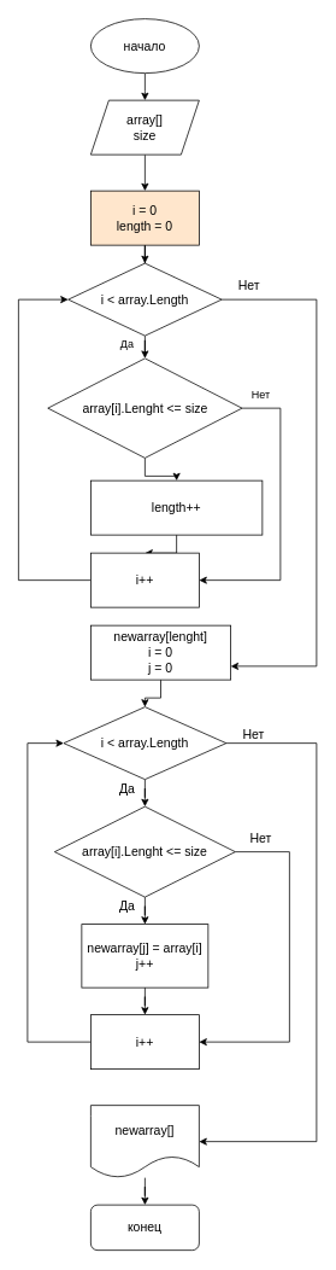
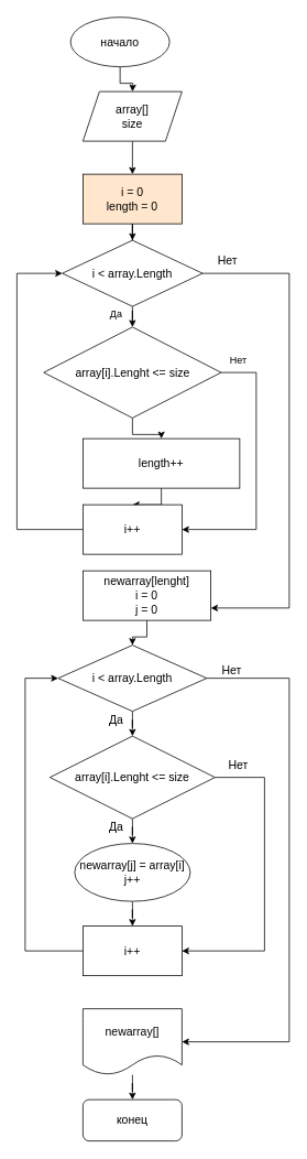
- <mxCell id="3" value="&lt;font style=&quot;vertical-align: inherit;&quot;&gt;&lt;font style=&quot;vertical-align: inherit; font-size: 14px;&quot;&gt;начало&lt;/font&gt;&lt;/font&gt;" style="ellipse;whiteSpace=wrap;html=1;" parent="1" vertex="1"><mxGeometry x="100" y="20" width="120" height="60" as="geometry" /></mxCell>
+ <mxCell id="3" value="&lt;font style=&quot;vertical-align: inherit;&quot;&gt;&lt;font style=&quot;vertical-align: inherit; font-size: 14px;&quot;&gt;начало&lt;/font&gt;&lt;/font&gt;" style="ellipse;whiteSpace=wrap;html=1;" parent="1" vertex="1"><mxGeometry x="85" y="20" width="120" height="60" as="geometry" /></mxCell>
- <mxCell id="29" value="newarray[j] = array[i]&lt;br&gt;j++" style="rounded=0;whiteSpace=wrap;html=1;fontSize=14;" vertex="1" parent="1"><mxGeometry x="90" y="1020" width="140" height="70" as="geometry" /></mxCell>
+ <mxCell id="29" value="newarray[j] = array[i]&lt;br&gt;j++" style="ellipse;whiteSpace=wrap;html=1;fontSize=14;" vertex="1" parent="1"><mxGeometry x="90" y="1020" width="140" height="70" as="geometry" /></mxCell>
